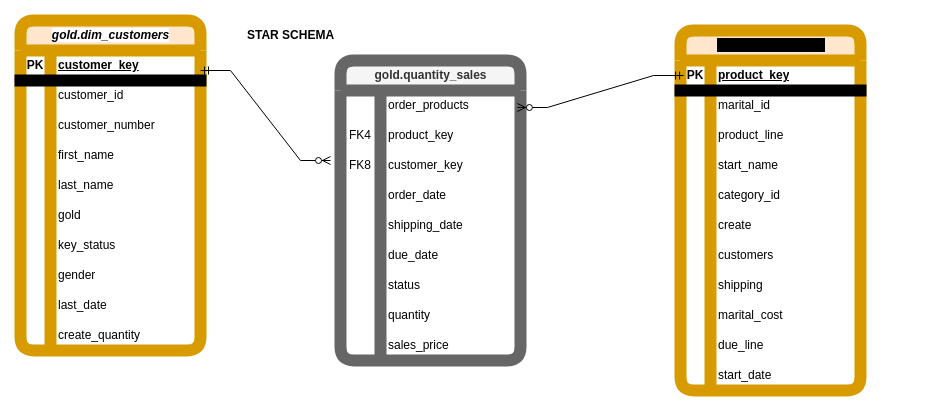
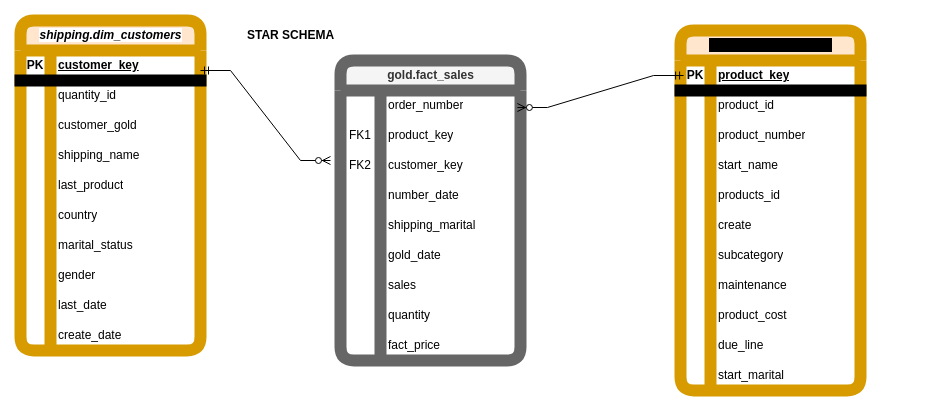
- <mxCell id="2" value="&lt;i style=&quot;background-color: light-dark(#ffffff, var(--ge-dark-color, #121212));&quot;&gt;gold.dim_customers&lt;/i&gt;" style="shape=table;startSize=30;container=1;collapsible=1;childLayout=tableLayout;fixedRows=1;rowLines=0;fontStyle=1;align=center;resizeLast=1;html=1;rounded=1;fillColor=#ffe6cc;strokeColor=#d79b00;strokeWidth=12;perimeterSpacing=12;" vertex="1" parent="1"><mxGeometry x="20" y="20" width="180" height="330" as="geometry"><mxRectangle x="80" y="160" width="70" height="30" as="alternateBounds" /></mxGeometry></mxCell>
+ <mxCell id="2" value="&lt;i style=&quot;background-color: light-dark(#ffffff, var(--ge-dark-color, #121212));&quot;&gt;shipping.dim_customers&lt;/i&gt;" style="shape=table;startSize=30;container=1;collapsible=1;childLayout=tableLayout;fixedRows=1;rowLines=0;fontStyle=1;align=center;resizeLast=1;html=1;rounded=1;fillColor=#ffe6cc;strokeColor=#d79b00;strokeWidth=12;perimeterSpacing=12;" vertex="1" parent="1"><mxGeometry x="20" y="20" width="180" height="330" as="geometry"><mxRectangle x="80" y="160" width="70" height="30" as="alternateBounds" /></mxGeometry></mxCell>
- <mxCell id="33" value="&lt;span style=&quot;background-color: rgb(0, 0, 0);&quot;&gt;gold.dim_products&lt;/span&gt;" style="shape=table;startSize=30;container=1;collapsible=1;childLayout=tableLayout;fixedRows=1;rowLines=0;fontStyle=1;align=center;resizeLast=1;html=1;rounded=1;fillColor=#ffe6cc;strokeColor=#d79b00;strokeWidth=12;perimeterSpacing=12;" vertex="1" parent="1"><mxGeometry x="680" y="30" width="180" height="360" as="geometry"><mxRectangle x="80" y="160" width="70" height="30" as="alternateBounds" /></mxGeometry></mxCell>
+ <mxCell id="33" value="&lt;span style=&quot;background-color: rgb(0, 0, 0);&quot;&gt;gold.create_products&lt;/span&gt;" style="shape=table;startSize=30;container=1;collapsible=1;childLayout=tableLayout;fixedRows=1;rowLines=0;fontStyle=1;align=center;resizeLast=1;html=1;rounded=1;fillColor=#ffe6cc;strokeColor=#d79b00;strokeWidth=12;perimeterSpacing=12;" vertex="1" parent="1"><mxGeometry x="680" y="30" width="180" height="360" as="geometry"><mxRectangle x="80" y="160" width="70" height="30" as="alternateBounds" /></mxGeometry></mxCell>
- <mxCell id="67" value="gold.quantity_sales" style="shape=table;startSize=30;container=1;collapsible=1;childLayout=tableLayout;fixedRows=1;rowLines=0;fontStyle=1;align=center;resizeLast=1;html=1;rounded=1;fillColor=#f5f5f5;strokeColor=#666666;fontColor=#333333;strokeWidth=12;perimeterSpacing=12;" vertex="1" parent="1"><mxGeometry x="340" y="60" width="180" height="300" as="geometry"><mxRectangle x="80" y="160" width="70" height="30" as="alternateBounds" /></mxGeometry></mxCell>
+ <mxCell id="67" value="gold.fact_sales" style="shape=table;startSize=30;container=1;collapsible=1;childLayout=tableLayout;fixedRows=1;rowLines=0;fontStyle=1;align=center;resizeLast=1;html=1;rounded=1;fillColor=#f5f5f5;strokeColor=#666666;fontColor=#333333;strokeWidth=12;perimeterSpacing=12;" vertex="1" parent="1"><mxGeometry x="340" y="60" width="180" height="300" as="geometry"><mxRectangle x="80" y="160" width="70" height="30" as="alternateBounds" /></mxGeometry></mxCell>
- <mxCell id="8" value="customer_id" style="shape=partialRectangle;connectable=0;fillColor=none;top=0;left=0;bottom=0;right=0;align=left;spacingLeft=6;overflow=hidden;whiteSpace=wrap;html=1;strokeWidth=12;perimeterSpacing=12;" vertex="1" parent="6"><mxGeometry x="30" width="150" height="30" as="geometry"><mxRectangle width="150" height="30" as="alternateBounds" /></mxGeometry></mxCell>
+ <mxCell id="8" value="quantity_id" style="shape=partialRectangle;connectable=0;fillColor=none;top=0;left=0;bottom=0;right=0;align=left;spacingLeft=6;overflow=hidden;whiteSpace=wrap;html=1;strokeWidth=12;perimeterSpacing=12;" vertex="1" parent="6"><mxGeometry x="30" width="150" height="30" as="geometry"><mxRectangle width="150" height="30" as="alternateBounds" /></mxGeometry></mxCell>
- <mxCell id="70" value="order_products" style="shape=partialRectangle;connectable=0;fillColor=none;top=0;left=0;bottom=0;right=0;align=left;spacingLeft=6;overflow=hidden;whiteSpace=wrap;html=1;strokeWidth=12;perimeterSpacing=12;" vertex="1" parent="68"><mxGeometry x="40" width="140" height="30" as="geometry"><mxRectangle width="140" height="30" as="alternateBounds" /></mxGeometry></mxCell>
+ <mxCell id="70" value="order_number" style="shape=partialRectangle;connectable=0;fillColor=none;top=0;left=0;bottom=0;right=0;align=left;spacingLeft=6;overflow=hidden;whiteSpace=wrap;html=1;strokeWidth=12;perimeterSpacing=12;" vertex="1" parent="68"><mxGeometry x="40" width="140" height="30" as="geometry"><mxRectangle width="140" height="30" as="alternateBounds" /></mxGeometry></mxCell>
- <mxCell id="39" value="marital_id" style="shape=partialRectangle;connectable=0;fillColor=none;top=0;left=0;bottom=0;right=0;align=left;spacingLeft=6;overflow=hidden;whiteSpace=wrap;html=1;strokeWidth=12;perimeterSpacing=12;" vertex="1" parent="37"><mxGeometry x="30" width="150" height="30" as="geometry"><mxRectangle width="150" height="30" as="alternateBounds" /></mxGeometry></mxCell>
+ <mxCell id="39" value="product_id" style="shape=partialRectangle;connectable=0;fillColor=none;top=0;left=0;bottom=0;right=0;align=left;spacingLeft=6;overflow=hidden;whiteSpace=wrap;html=1;strokeWidth=12;perimeterSpacing=12;" vertex="1" parent="37"><mxGeometry x="30" width="150" height="30" as="geometry"><mxRectangle width="150" height="30" as="alternateBounds" /></mxGeometry></mxCell>
- <mxCell id="11" value="customer_number" style="shape=partialRectangle;connectable=0;fillColor=none;top=0;left=0;bottom=0;right=0;align=left;spacingLeft=6;overflow=hidden;whiteSpace=wrap;html=1;strokeWidth=12;perimeterSpacing=12;" vertex="1" parent="9"><mxGeometry x="30" width="150" height="30" as="geometry"><mxRectangle width="150" height="30" as="alternateBounds" /></mxGeometry></mxCell>
+ <mxCell id="11" value="customer_gold" style="shape=partialRectangle;connectable=0;fillColor=none;top=0;left=0;bottom=0;right=0;align=left;spacingLeft=6;overflow=hidden;whiteSpace=wrap;html=1;strokeWidth=12;perimeterSpacing=12;" vertex="1" parent="9"><mxGeometry x="30" width="150" height="30" as="geometry"><mxRectangle width="150" height="30" as="alternateBounds" /></mxGeometry></mxCell>
- <mxCell id="72" value="FK4" style="shape=partialRectangle;connectable=0;fillColor=none;top=0;left=0;bottom=0;right=0;editable=1;overflow=hidden;whiteSpace=wrap;html=1;strokeWidth=12;perimeterSpacing=12;" vertex="1" parent="71"><mxGeometry width="40" height="30" as="geometry"><mxRectangle width="40" height="30" as="alternateBounds" /></mxGeometry></mxCell>
+ <mxCell id="72" value="FK1" style="shape=partialRectangle;connectable=0;fillColor=none;top=0;left=0;bottom=0;right=0;editable=1;overflow=hidden;whiteSpace=wrap;html=1;strokeWidth=12;perimeterSpacing=12;" vertex="1" parent="71"><mxGeometry width="40" height="30" as="geometry"><mxRectangle width="40" height="30" as="alternateBounds" /></mxGeometry></mxCell>
- <mxCell id="42" value="product_line" style="shape=partialRectangle;connectable=0;fillColor=none;top=0;left=0;bottom=0;right=0;align=left;spacingLeft=6;overflow=hidden;whiteSpace=wrap;html=1;strokeWidth=12;perimeterSpacing=12;" vertex="1" parent="40"><mxGeometry x="30" width="150" height="30" as="geometry"><mxRectangle width="150" height="30" as="alternateBounds" /></mxGeometry></mxCell>
+ <mxCell id="42" value="product_number" style="shape=partialRectangle;connectable=0;fillColor=none;top=0;left=0;bottom=0;right=0;align=left;spacingLeft=6;overflow=hidden;whiteSpace=wrap;html=1;strokeWidth=12;perimeterSpacing=12;" vertex="1" parent="40"><mxGeometry x="30" width="150" height="30" as="geometry"><mxRectangle width="150" height="30" as="alternateBounds" /></mxGeometry></mxCell>
- <mxCell id="14" value="first_name" style="shape=partialRectangle;connectable=0;fillColor=none;top=0;left=0;bottom=0;right=0;align=left;spacingLeft=6;overflow=hidden;whiteSpace=wrap;html=1;strokeWidth=12;perimeterSpacing=12;" vertex="1" parent="12"><mxGeometry x="30" width="150" height="30" as="geometry"><mxRectangle width="150" height="30" as="alternateBounds" /></mxGeometry></mxCell>
+ <mxCell id="14" value="shipping_name" style="shape=partialRectangle;connectable=0;fillColor=none;top=0;left=0;bottom=0;right=0;align=left;spacingLeft=6;overflow=hidden;whiteSpace=wrap;html=1;strokeWidth=12;perimeterSpacing=12;" vertex="1" parent="12"><mxGeometry x="30" width="150" height="30" as="geometry"><mxRectangle width="150" height="30" as="alternateBounds" /></mxGeometry></mxCell>
- <mxCell id="75" value="FK8" style="shape=partialRectangle;connectable=0;fillColor=none;top=0;left=0;bottom=0;right=0;editable=1;overflow=hidden;whiteSpace=wrap;html=1;strokeWidth=12;perimeterSpacing=12;" vertex="1" parent="74"><mxGeometry width="40" height="30" as="geometry"><mxRectangle width="40" height="30" as="alternateBounds" /></mxGeometry></mxCell>
+ <mxCell id="75" value="FK2" style="shape=partialRectangle;connectable=0;fillColor=none;top=0;left=0;bottom=0;right=0;editable=1;overflow=hidden;whiteSpace=wrap;html=1;strokeWidth=12;perimeterSpacing=12;" vertex="1" parent="74"><mxGeometry width="40" height="30" as="geometry"><mxRectangle width="40" height="30" as="alternateBounds" /></mxGeometry></mxCell>
- <mxCell id="17" value="last_name" style="shape=partialRectangle;connectable=0;fillColor=none;top=0;left=0;bottom=0;right=0;align=left;spacingLeft=6;overflow=hidden;whiteSpace=wrap;html=1;strokeWidth=12;perimeterSpacing=12;" vertex="1" parent="15"><mxGeometry x="30" width="150" height="30" as="geometry"><mxRectangle width="150" height="30" as="alternateBounds" /></mxGeometry></mxCell>
+ <mxCell id="17" value="last_product" style="shape=partialRectangle;connectable=0;fillColor=none;top=0;left=0;bottom=0;right=0;align=left;spacingLeft=6;overflow=hidden;whiteSpace=wrap;html=1;strokeWidth=12;perimeterSpacing=12;" vertex="1" parent="15"><mxGeometry x="30" width="150" height="30" as="geometry"><mxRectangle width="150" height="30" as="alternateBounds" /></mxGeometry></mxCell>
- <mxCell id="79" value="order_date" style="shape=partialRectangle;connectable=0;fillColor=none;top=0;left=0;bottom=0;right=0;align=left;spacingLeft=6;overflow=hidden;whiteSpace=wrap;html=1;strokeWidth=12;perimeterSpacing=12;" vertex="1" parent="77"><mxGeometry x="40" width="140" height="30" as="geometry"><mxRectangle width="140" height="30" as="alternateBounds" /></mxGeometry></mxCell>
+ <mxCell id="79" value="number_date" style="shape=partialRectangle;connectable=0;fillColor=none;top=0;left=0;bottom=0;right=0;align=left;spacingLeft=6;overflow=hidden;whiteSpace=wrap;html=1;strokeWidth=12;perimeterSpacing=12;" vertex="1" parent="77"><mxGeometry x="40" width="140" height="30" as="geometry"><mxRectangle width="140" height="30" as="alternateBounds" /></mxGeometry></mxCell>
- <mxCell id="48" value="category_id" style="shape=partialRectangle;connectable=0;fillColor=none;top=0;left=0;bottom=0;right=0;align=left;spacingLeft=6;overflow=hidden;whiteSpace=wrap;html=1;strokeWidth=12;perimeterSpacing=12;" vertex="1" parent="46"><mxGeometry x="30" width="150" height="30" as="geometry"><mxRectangle width="150" height="30" as="alternateBounds" /></mxGeometry></mxCell>
+ <mxCell id="48" value="products_id" style="shape=partialRectangle;connectable=0;fillColor=none;top=0;left=0;bottom=0;right=0;align=left;spacingLeft=6;overflow=hidden;whiteSpace=wrap;html=1;strokeWidth=12;perimeterSpacing=12;" vertex="1" parent="46"><mxGeometry x="30" width="150" height="30" as="geometry"><mxRectangle width="150" height="30" as="alternateBounds" /></mxGeometry></mxCell>
- <mxCell id="20" value="gold" style="shape=partialRectangle;connectable=0;fillColor=none;top=0;left=0;bottom=0;right=0;align=left;spacingLeft=6;overflow=hidden;whiteSpace=wrap;html=1;strokeWidth=12;perimeterSpacing=12;" vertex="1" parent="18"><mxGeometry x="30" width="150" height="30" as="geometry"><mxRectangle width="150" height="30" as="alternateBounds" /></mxGeometry></mxCell>
+ <mxCell id="20" value="country" style="shape=partialRectangle;connectable=0;fillColor=none;top=0;left=0;bottom=0;right=0;align=left;spacingLeft=6;overflow=hidden;whiteSpace=wrap;html=1;strokeWidth=12;perimeterSpacing=12;" vertex="1" parent="18"><mxGeometry x="30" width="150" height="30" as="geometry"><mxRectangle width="150" height="30" as="alternateBounds" /></mxGeometry></mxCell>
- <mxCell id="82" value="shipping_date" style="shape=partialRectangle;connectable=0;fillColor=none;top=0;left=0;bottom=0;right=0;align=left;spacingLeft=6;overflow=hidden;whiteSpace=wrap;html=1;strokeWidth=12;perimeterSpacing=12;" vertex="1" parent="80"><mxGeometry x="40" width="140" height="30" as="geometry"><mxRectangle width="140" height="30" as="alternateBounds" /></mxGeometry></mxCell>
+ <mxCell id="82" value="shipping_marital" style="shape=partialRectangle;connectable=0;fillColor=none;top=0;left=0;bottom=0;right=0;align=left;spacingLeft=6;overflow=hidden;whiteSpace=wrap;html=1;strokeWidth=12;perimeterSpacing=12;" vertex="1" parent="80"><mxGeometry x="40" width="140" height="30" as="geometry"><mxRectangle width="140" height="30" as="alternateBounds" /></mxGeometry></mxCell>
- <mxCell id="23" value="key_status" style="shape=partialRectangle;connectable=0;fillColor=none;top=0;left=0;bottom=0;right=0;align=left;spacingLeft=6;overflow=hidden;whiteSpace=wrap;html=1;strokeWidth=12;perimeterSpacing=12;" vertex="1" parent="21"><mxGeometry x="30" width="150" height="30" as="geometry"><mxRectangle width="150" height="30" as="alternateBounds" /></mxGeometry></mxCell>
+ <mxCell id="23" value="marital_status" style="shape=partialRectangle;connectable=0;fillColor=none;top=0;left=0;bottom=0;right=0;align=left;spacingLeft=6;overflow=hidden;whiteSpace=wrap;html=1;strokeWidth=12;perimeterSpacing=12;" vertex="1" parent="21"><mxGeometry x="30" width="150" height="30" as="geometry"><mxRectangle width="150" height="30" as="alternateBounds" /></mxGeometry></mxCell>
- <mxCell id="85" value="due_date" style="shape=partialRectangle;connectable=0;fillColor=none;top=0;left=0;bottom=0;right=0;align=left;spacingLeft=6;overflow=hidden;whiteSpace=wrap;html=1;strokeWidth=12;perimeterSpacing=12;" vertex="1" parent="83"><mxGeometry x="40" width="140" height="30" as="geometry"><mxRectangle width="140" height="30" as="alternateBounds" /></mxGeometry></mxCell>
+ <mxCell id="85" value="gold_date" style="shape=partialRectangle;connectable=0;fillColor=none;top=0;left=0;bottom=0;right=0;align=left;spacingLeft=6;overflow=hidden;whiteSpace=wrap;html=1;strokeWidth=12;perimeterSpacing=12;" vertex="1" parent="83"><mxGeometry x="40" width="140" height="30" as="geometry"><mxRectangle width="140" height="30" as="alternateBounds" /></mxGeometry></mxCell>
- <mxCell id="54" value="customers" style="shape=partialRectangle;connectable=0;fillColor=none;top=0;left=0;bottom=0;right=0;align=left;spacingLeft=6;overflow=hidden;whiteSpace=wrap;html=1;strokeWidth=12;perimeterSpacing=12;" vertex="1" parent="52"><mxGeometry x="30" width="150" height="30" as="geometry"><mxRectangle width="150" height="30" as="alternateBounds" /></mxGeometry></mxCell>
+ <mxCell id="54" value="subcategory" style="shape=partialRectangle;connectable=0;fillColor=none;top=0;left=0;bottom=0;right=0;align=left;spacingLeft=6;overflow=hidden;whiteSpace=wrap;html=1;strokeWidth=12;perimeterSpacing=12;" vertex="1" parent="52"><mxGeometry x="30" width="150" height="30" as="geometry"><mxRectangle width="150" height="30" as="alternateBounds" /></mxGeometry></mxCell>
- <mxCell id="88" value="status" style="shape=partialRectangle;connectable=0;fillColor=none;top=0;left=0;bottom=0;right=0;align=left;spacingLeft=6;overflow=hidden;whiteSpace=wrap;html=1;strokeWidth=12;perimeterSpacing=12;" vertex="1" parent="86"><mxGeometry x="40" width="140" height="30" as="geometry"><mxRectangle width="140" height="30" as="alternateBounds" /></mxGeometry></mxCell>
+ <mxCell id="88" value="sales" style="shape=partialRectangle;connectable=0;fillColor=none;top=0;left=0;bottom=0;right=0;align=left;spacingLeft=6;overflow=hidden;whiteSpace=wrap;html=1;strokeWidth=12;perimeterSpacing=12;" vertex="1" parent="86"><mxGeometry x="40" width="140" height="30" as="geometry"><mxRectangle width="140" height="30" as="alternateBounds" /></mxGeometry></mxCell>
- <mxCell id="57" value="shipping" style="shape=partialRectangle;connectable=0;fillColor=none;top=0;left=0;bottom=0;right=0;align=left;spacingLeft=6;overflow=hidden;whiteSpace=wrap;html=1;strokeWidth=12;perimeterSpacing=12;" vertex="1" parent="55"><mxGeometry x="30" width="150" height="30" as="geometry"><mxRectangle width="150" height="30" as="alternateBounds" /></mxGeometry></mxCell>
+ <mxCell id="57" value="maintenance" style="shape=partialRectangle;connectable=0;fillColor=none;top=0;left=0;bottom=0;right=0;align=left;spacingLeft=6;overflow=hidden;whiteSpace=wrap;html=1;strokeWidth=12;perimeterSpacing=12;" vertex="1" parent="55"><mxGeometry x="30" width="150" height="30" as="geometry"><mxRectangle width="150" height="30" as="alternateBounds" /></mxGeometry></mxCell>
- <mxCell id="60" value="marital_cost" style="shape=partialRectangle;connectable=0;fillColor=none;top=0;left=0;bottom=0;right=0;align=left;spacingLeft=6;overflow=hidden;whiteSpace=wrap;html=1;strokeWidth=12;perimeterSpacing=12;" vertex="1" parent="58"><mxGeometry x="30" width="150" height="30" as="geometry"><mxRectangle width="150" height="30" as="alternateBounds" /></mxGeometry></mxCell>
+ <mxCell id="60" value="product_cost" style="shape=partialRectangle;connectable=0;fillColor=none;top=0;left=0;bottom=0;right=0;align=left;spacingLeft=6;overflow=hidden;whiteSpace=wrap;html=1;strokeWidth=12;perimeterSpacing=12;" vertex="1" parent="58"><mxGeometry x="30" width="150" height="30" as="geometry"><mxRectangle width="150" height="30" as="alternateBounds" /></mxGeometry></mxCell>
- <mxCell id="32" value="create_quantity" style="shape=partialRectangle;connectable=0;fillColor=none;top=0;left=0;bottom=0;right=0;align=left;spacingLeft=6;overflow=hidden;whiteSpace=wrap;html=1;strokeWidth=12;perimeterSpacing=12;" vertex="1" parent="30"><mxGeometry x="30" width="150" height="30" as="geometry"><mxRectangle width="150" height="30" as="alternateBounds" /></mxGeometry></mxCell>
+ <mxCell id="32" value="create_date" style="shape=partialRectangle;connectable=0;fillColor=none;top=0;left=0;bottom=0;right=0;align=left;spacingLeft=6;overflow=hidden;whiteSpace=wrap;html=1;strokeWidth=12;perimeterSpacing=12;" vertex="1" parent="30"><mxGeometry x="30" width="150" height="30" as="geometry"><mxRectangle width="150" height="30" as="alternateBounds" /></mxGeometry></mxCell>
- <mxCell id="94" value="sales_price" style="shape=partialRectangle;connectable=0;fillColor=none;top=0;left=0;bottom=0;right=0;align=left;spacingLeft=6;overflow=hidden;whiteSpace=wrap;html=1;strokeWidth=12;perimeterSpacing=12;" vertex="1" parent="92"><mxGeometry x="40" width="140" height="30" as="geometry"><mxRectangle width="140" height="30" as="alternateBounds" /></mxGeometry></mxCell>
+ <mxCell id="94" value="fact_price" style="shape=partialRectangle;connectable=0;fillColor=none;top=0;left=0;bottom=0;right=0;align=left;spacingLeft=6;overflow=hidden;whiteSpace=wrap;html=1;strokeWidth=12;perimeterSpacing=12;" vertex="1" parent="92"><mxGeometry x="40" width="140" height="30" as="geometry"><mxRectangle width="140" height="30" as="alternateBounds" /></mxGeometry></mxCell>
- <mxCell id="66" value="start_date" style="shape=partialRectangle;connectable=0;fillColor=none;top=0;left=0;bottom=0;right=0;align=left;spacingLeft=6;overflow=hidden;whiteSpace=wrap;html=1;strokeWidth=12;perimeterSpacing=12;" vertex="1" parent="64"><mxGeometry x="30" width="150" height="30" as="geometry"><mxRectangle width="150" height="30" as="alternateBounds" /></mxGeometry></mxCell>
+ <mxCell id="66" value="start_marital" style="shape=partialRectangle;connectable=0;fillColor=none;top=0;left=0;bottom=0;right=0;align=left;spacingLeft=6;overflow=hidden;whiteSpace=wrap;html=1;strokeWidth=12;perimeterSpacing=12;" vertex="1" parent="64"><mxGeometry x="30" width="150" height="30" as="geometry"><mxRectangle width="150" height="30" as="alternateBounds" /></mxGeometry></mxCell>
